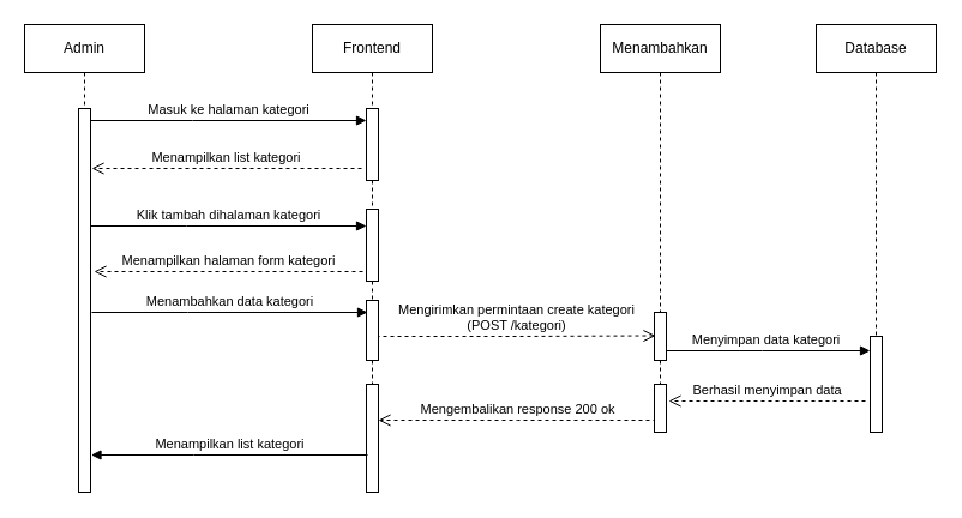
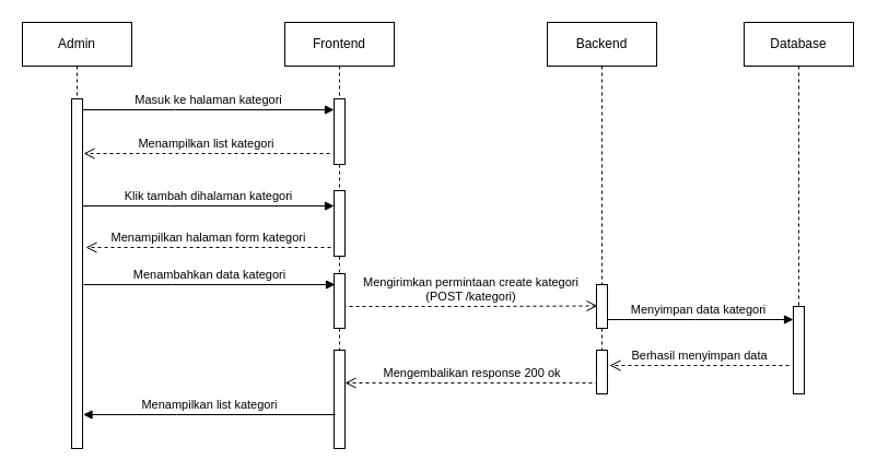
- <mxCell id="14" value="Menambahkan" style="shape=umlLifeline;perimeter=lifelinePerimeter;whiteSpace=wrap;html=1;container=0;dropTarget=0;collapsible=0;recursiveResize=0;outlineConnect=0;portConstraint=eastwest;newEdgeStyle={&quot;edgeStyle&quot;:&quot;elbowEdgeStyle&quot;,&quot;elbow&quot;:&quot;vertical&quot;,&quot;curved&quot;:0,&quot;rounded&quot;:0};" vertex="1" parent="1"><mxGeometry x="500" y="20" width="100" height="340" as="geometry" /></mxCell>
+ <mxCell id="14" value="Backend" style="shape=umlLifeline;perimeter=lifelinePerimeter;whiteSpace=wrap;html=1;container=0;dropTarget=0;collapsible=0;recursiveResize=0;outlineConnect=0;portConstraint=eastwest;newEdgeStyle={&quot;edgeStyle&quot;:&quot;elbowEdgeStyle&quot;,&quot;elbow&quot;:&quot;vertical&quot;,&quot;curved&quot;:0,&quot;rounded&quot;:0};" vertex="1" parent="1"><mxGeometry x="500" y="20" width="100" height="340" as="geometry" /></mxCell>
